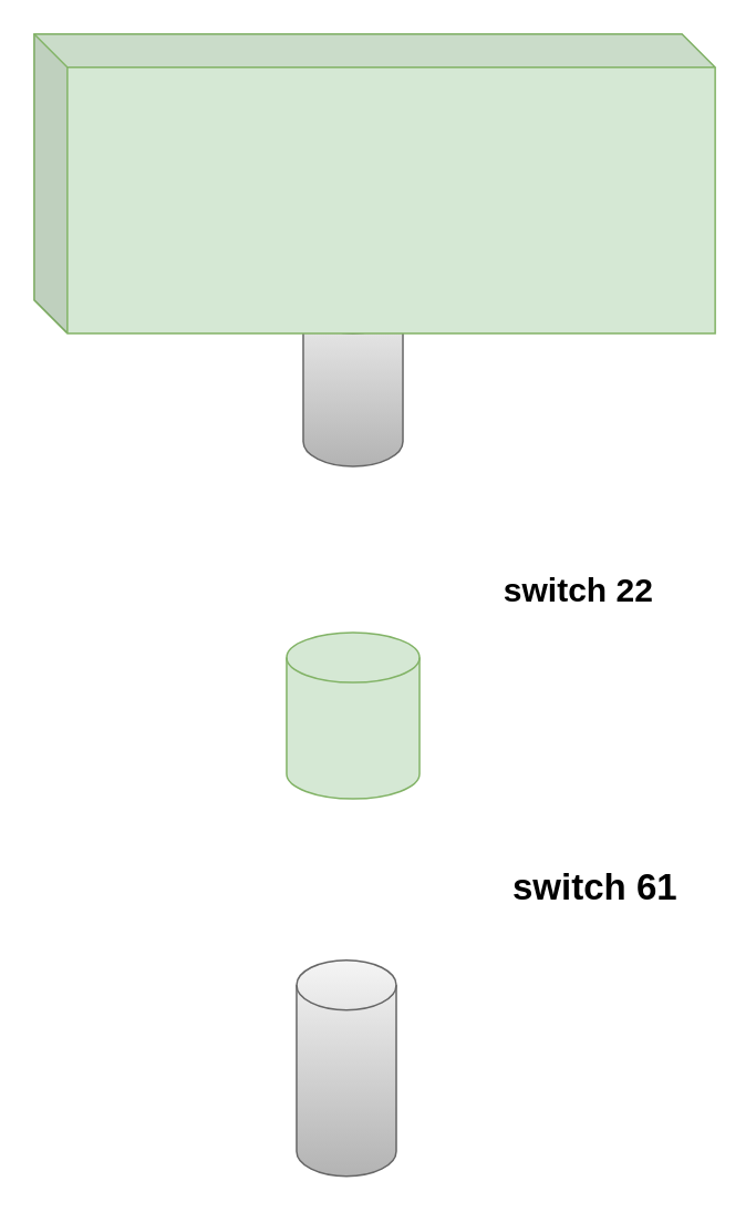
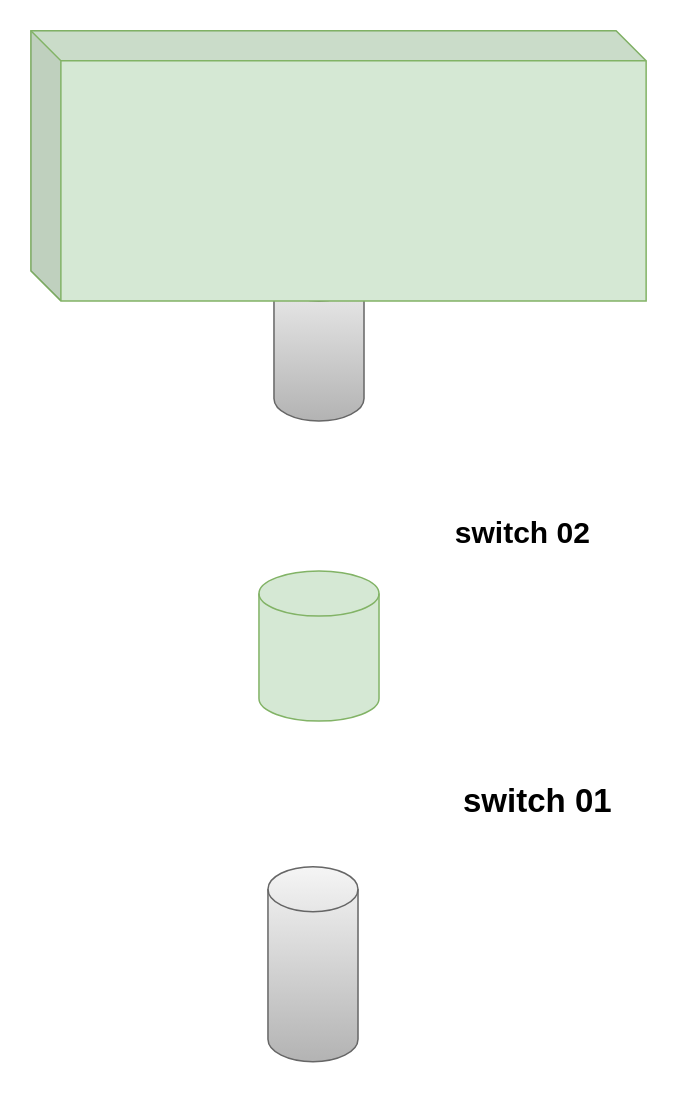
- <mxCell id="4" value="&lt;b&gt;&lt;font style=&quot;font-size: 20px&quot;&gt;switch 22&lt;/font&gt;&lt;/b&gt;" style="text;html=1;strokeColor=none;fillColor=none;align=center;verticalAlign=middle;whiteSpace=wrap;rounded=0;" parent="1" vertex="1"><mxGeometry x="273" y="344" width="150" height="20" as="geometry" /></mxCell>
+ <mxCell id="4" value="&lt;b&gt;&lt;font style=&quot;font-size: 20px&quot;&gt;switch 02&lt;/font&gt;&lt;/b&gt;" style="text;html=1;strokeColor=none;fillColor=none;align=center;verticalAlign=middle;whiteSpace=wrap;rounded=0;" parent="1" vertex="1"><mxGeometry x="273" y="344" width="150" height="20" as="geometry" /></mxCell>
- <mxCell id="5" value="&lt;b&gt;&lt;font style=&quot;font-size: 22px&quot;&gt;switch 61&lt;/font&gt;&lt;/b&gt;" style="text;html=1;strokeColor=none;fillColor=none;align=center;verticalAlign=middle;whiteSpace=wrap;rounded=0;" parent="1" vertex="1"><mxGeometry x="283" y="524" width="150" height="20" as="geometry" /></mxCell>
+ <mxCell id="5" value="&lt;b&gt;&lt;font style=&quot;font-size: 22px&quot;&gt;switch 01&lt;/font&gt;&lt;/b&gt;" style="text;html=1;strokeColor=none;fillColor=none;align=center;verticalAlign=middle;whiteSpace=wrap;rounded=0;" parent="1" vertex="1"><mxGeometry x="283" y="524" width="150" height="20" as="geometry" /></mxCell>
